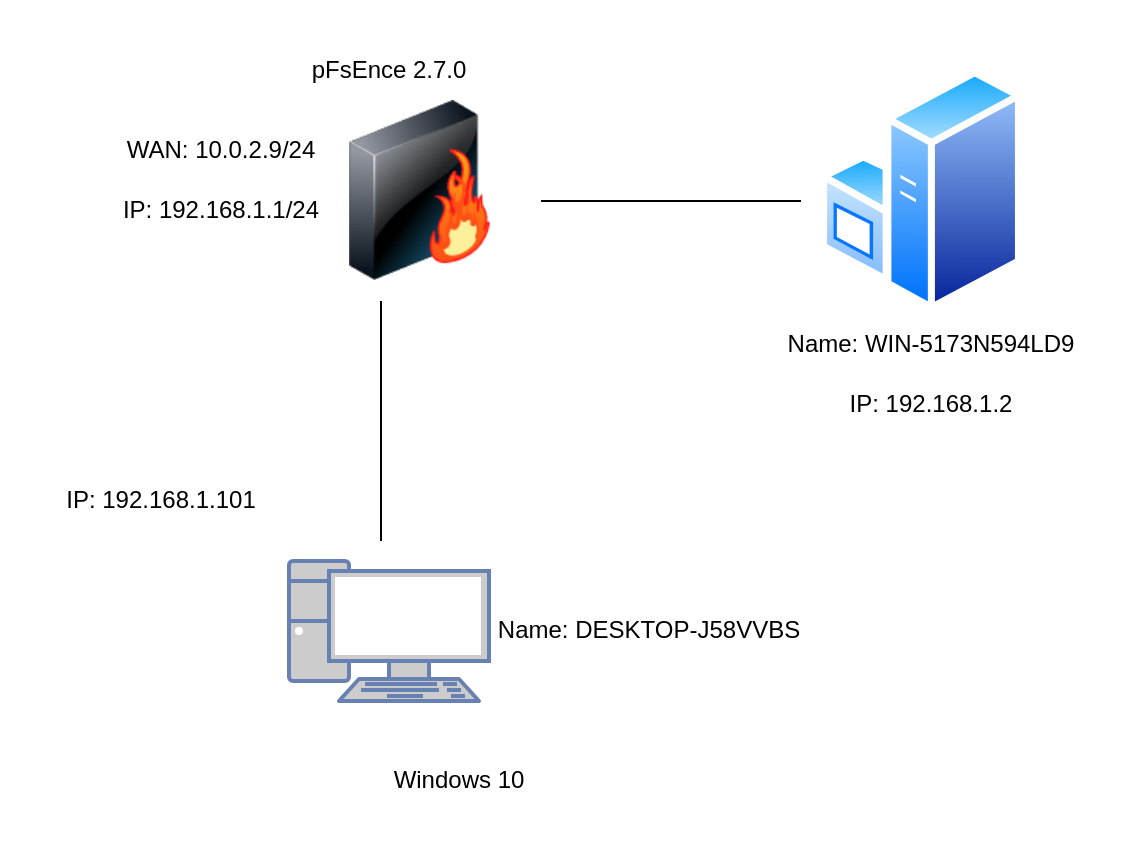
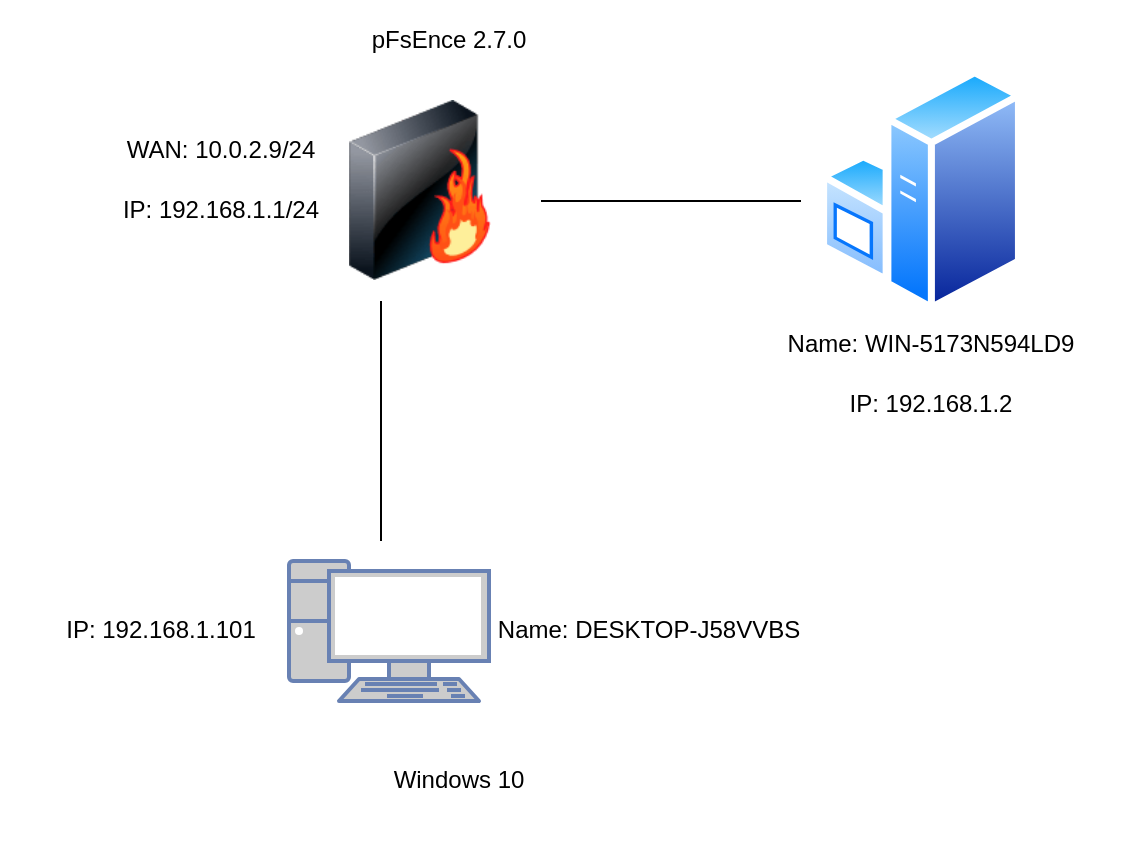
- <mxCell id="10" value="pFsEnce 2.7.0" style="text;html=1;align=center;verticalAlign=middle;resizable=0;points=[];autosize=1;strokeColor=none;fillColor=none;" vertex="1" parent="1"><mxGeometry x="144" y="20" width="100" height="30" as="geometry" /></mxCell>
+ <mxCell id="10" value="pFsEnce 2.7.0" style="text;html=1;align=center;verticalAlign=middle;resizable=0;points=[];autosize=1;strokeColor=none;fillColor=none;" vertex="1" parent="1"><mxGeometry x="174" y="5" width="100" height="30" as="geometry" /></mxCell>
- <mxCell id="8" value="IP: 192.168.1.101" style="text;html=1;align=center;verticalAlign=middle;resizable=0;points=[];autosize=1;strokeColor=none;fillColor=none;" vertex="1" parent="1"><mxGeometry x="20" y="235" width="120" height="30" as="geometry" /></mxCell>
+ <mxCell id="8" value="IP: 192.168.1.101" style="text;html=1;align=center;verticalAlign=middle;resizable=0;points=[];autosize=1;strokeColor=none;fillColor=none;" vertex="1" parent="1"><mxGeometry x="20" y="300" width="120" height="30" as="geometry" /></mxCell>
